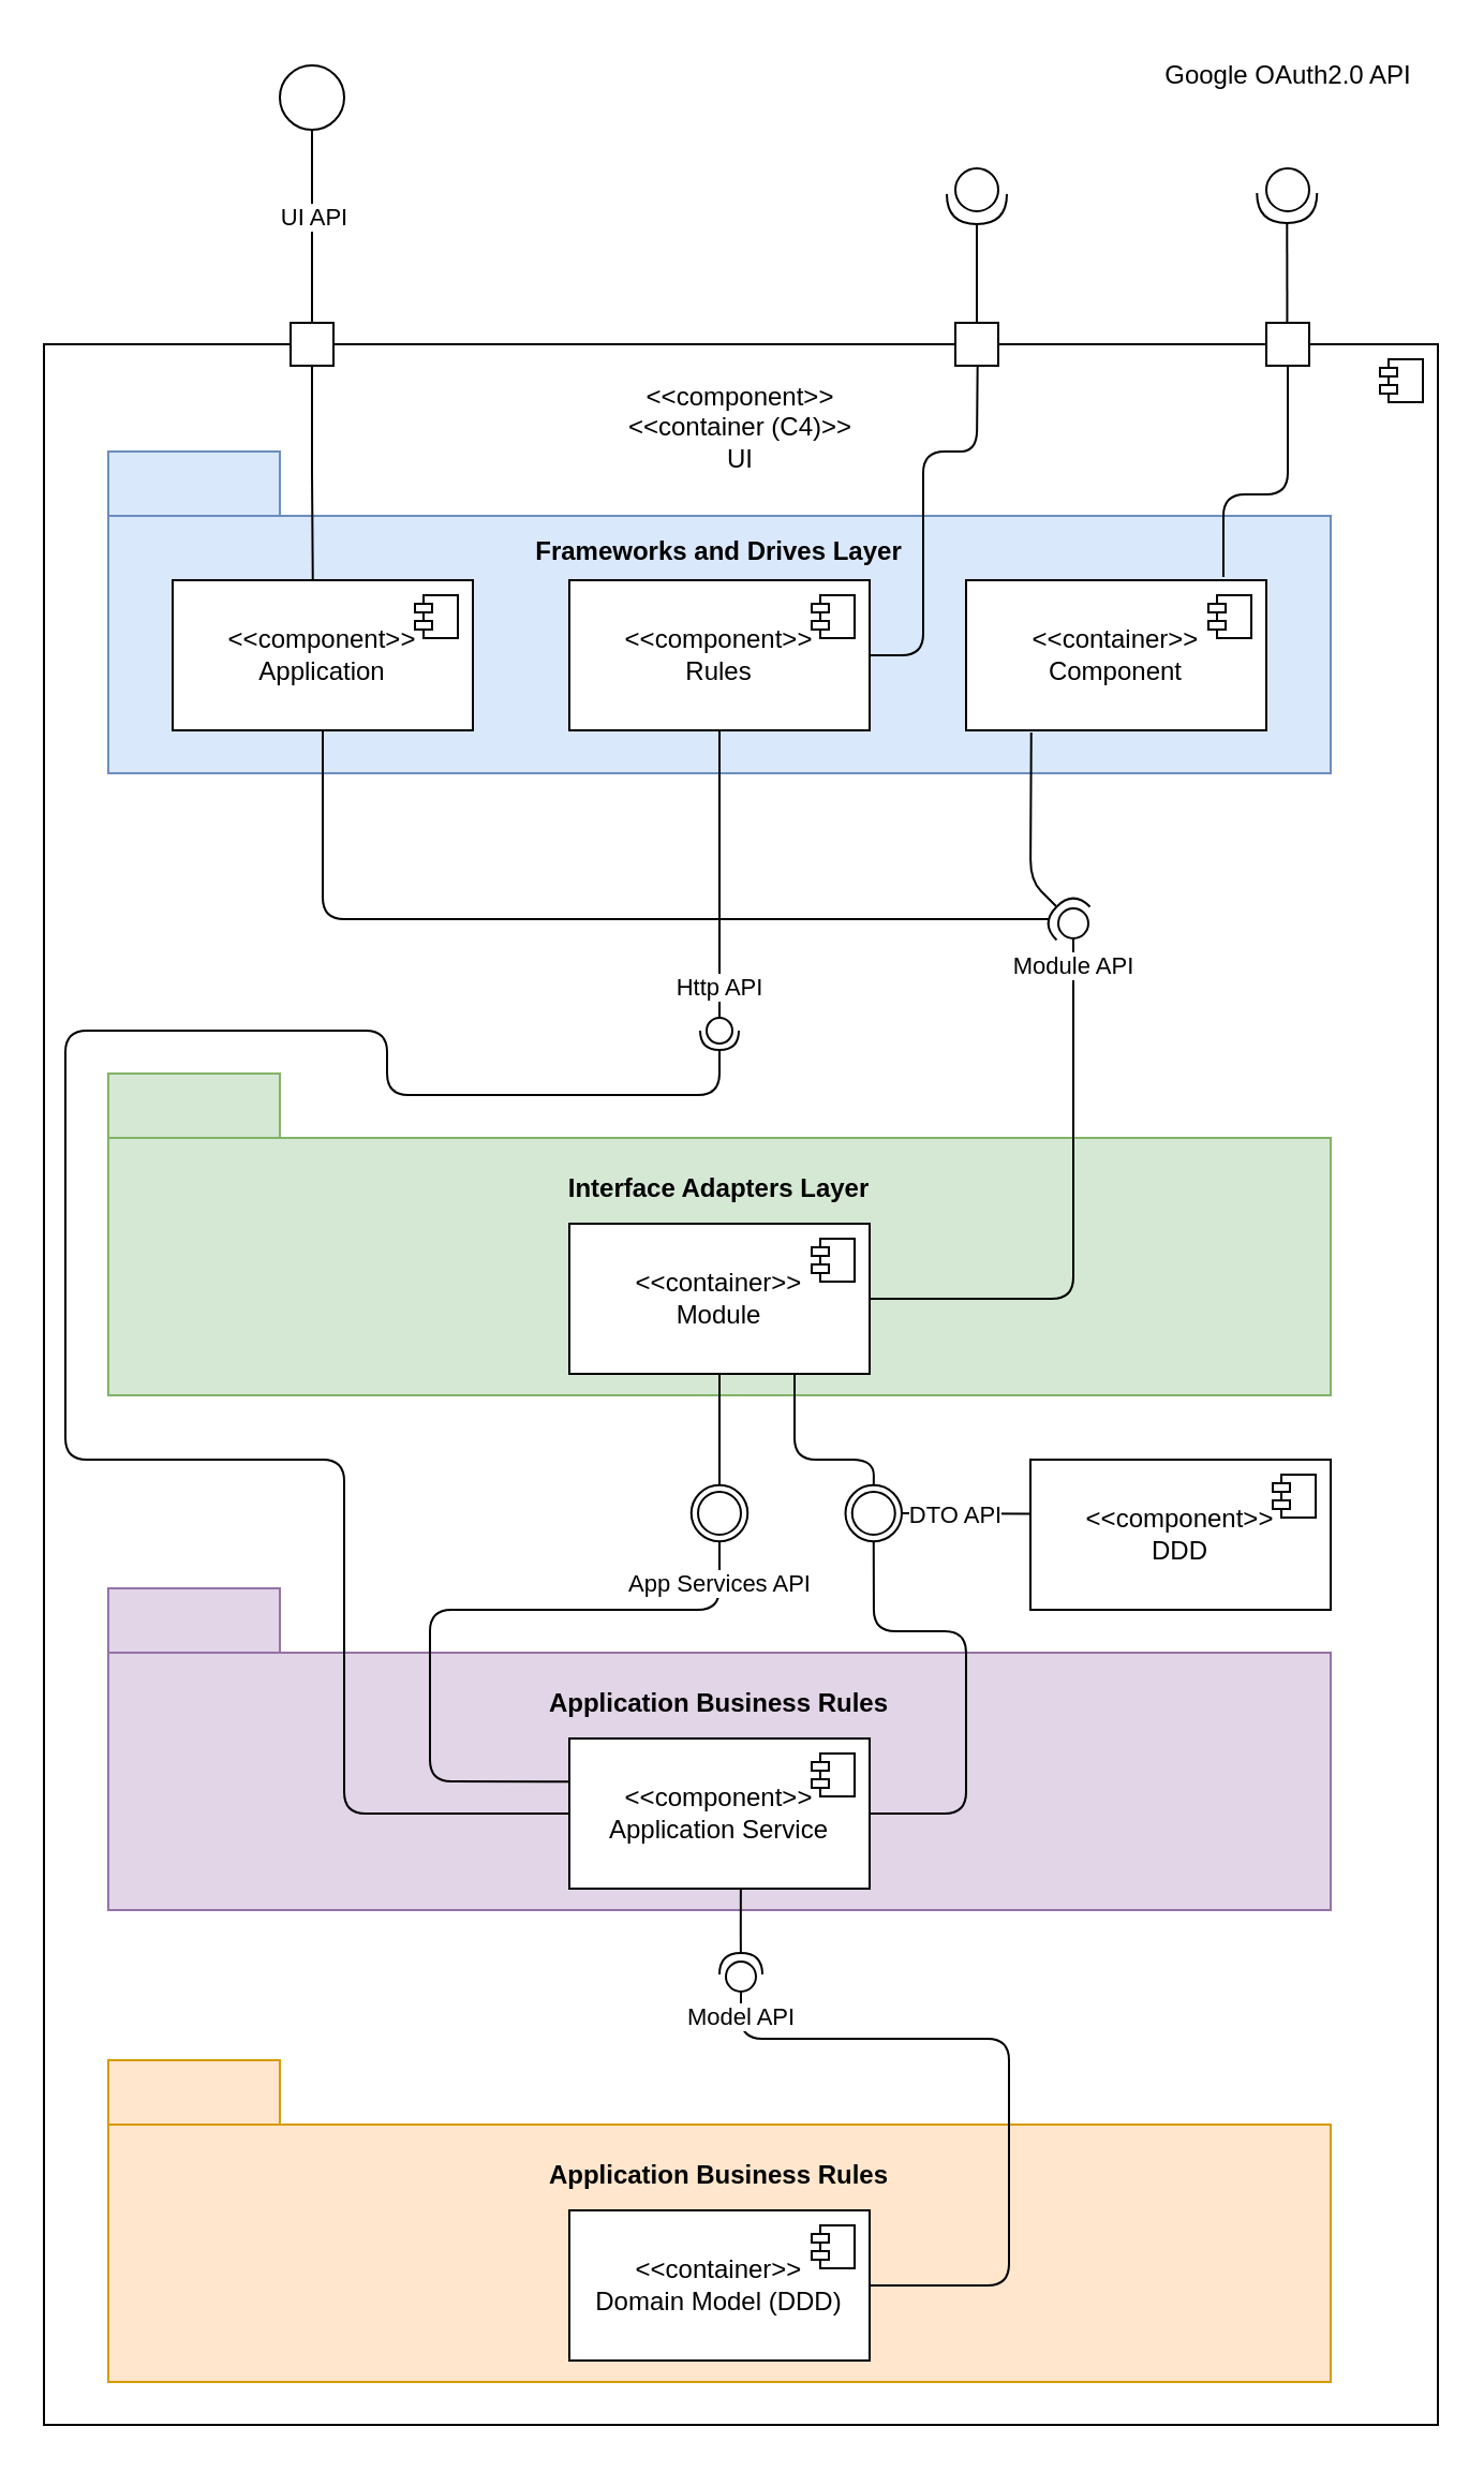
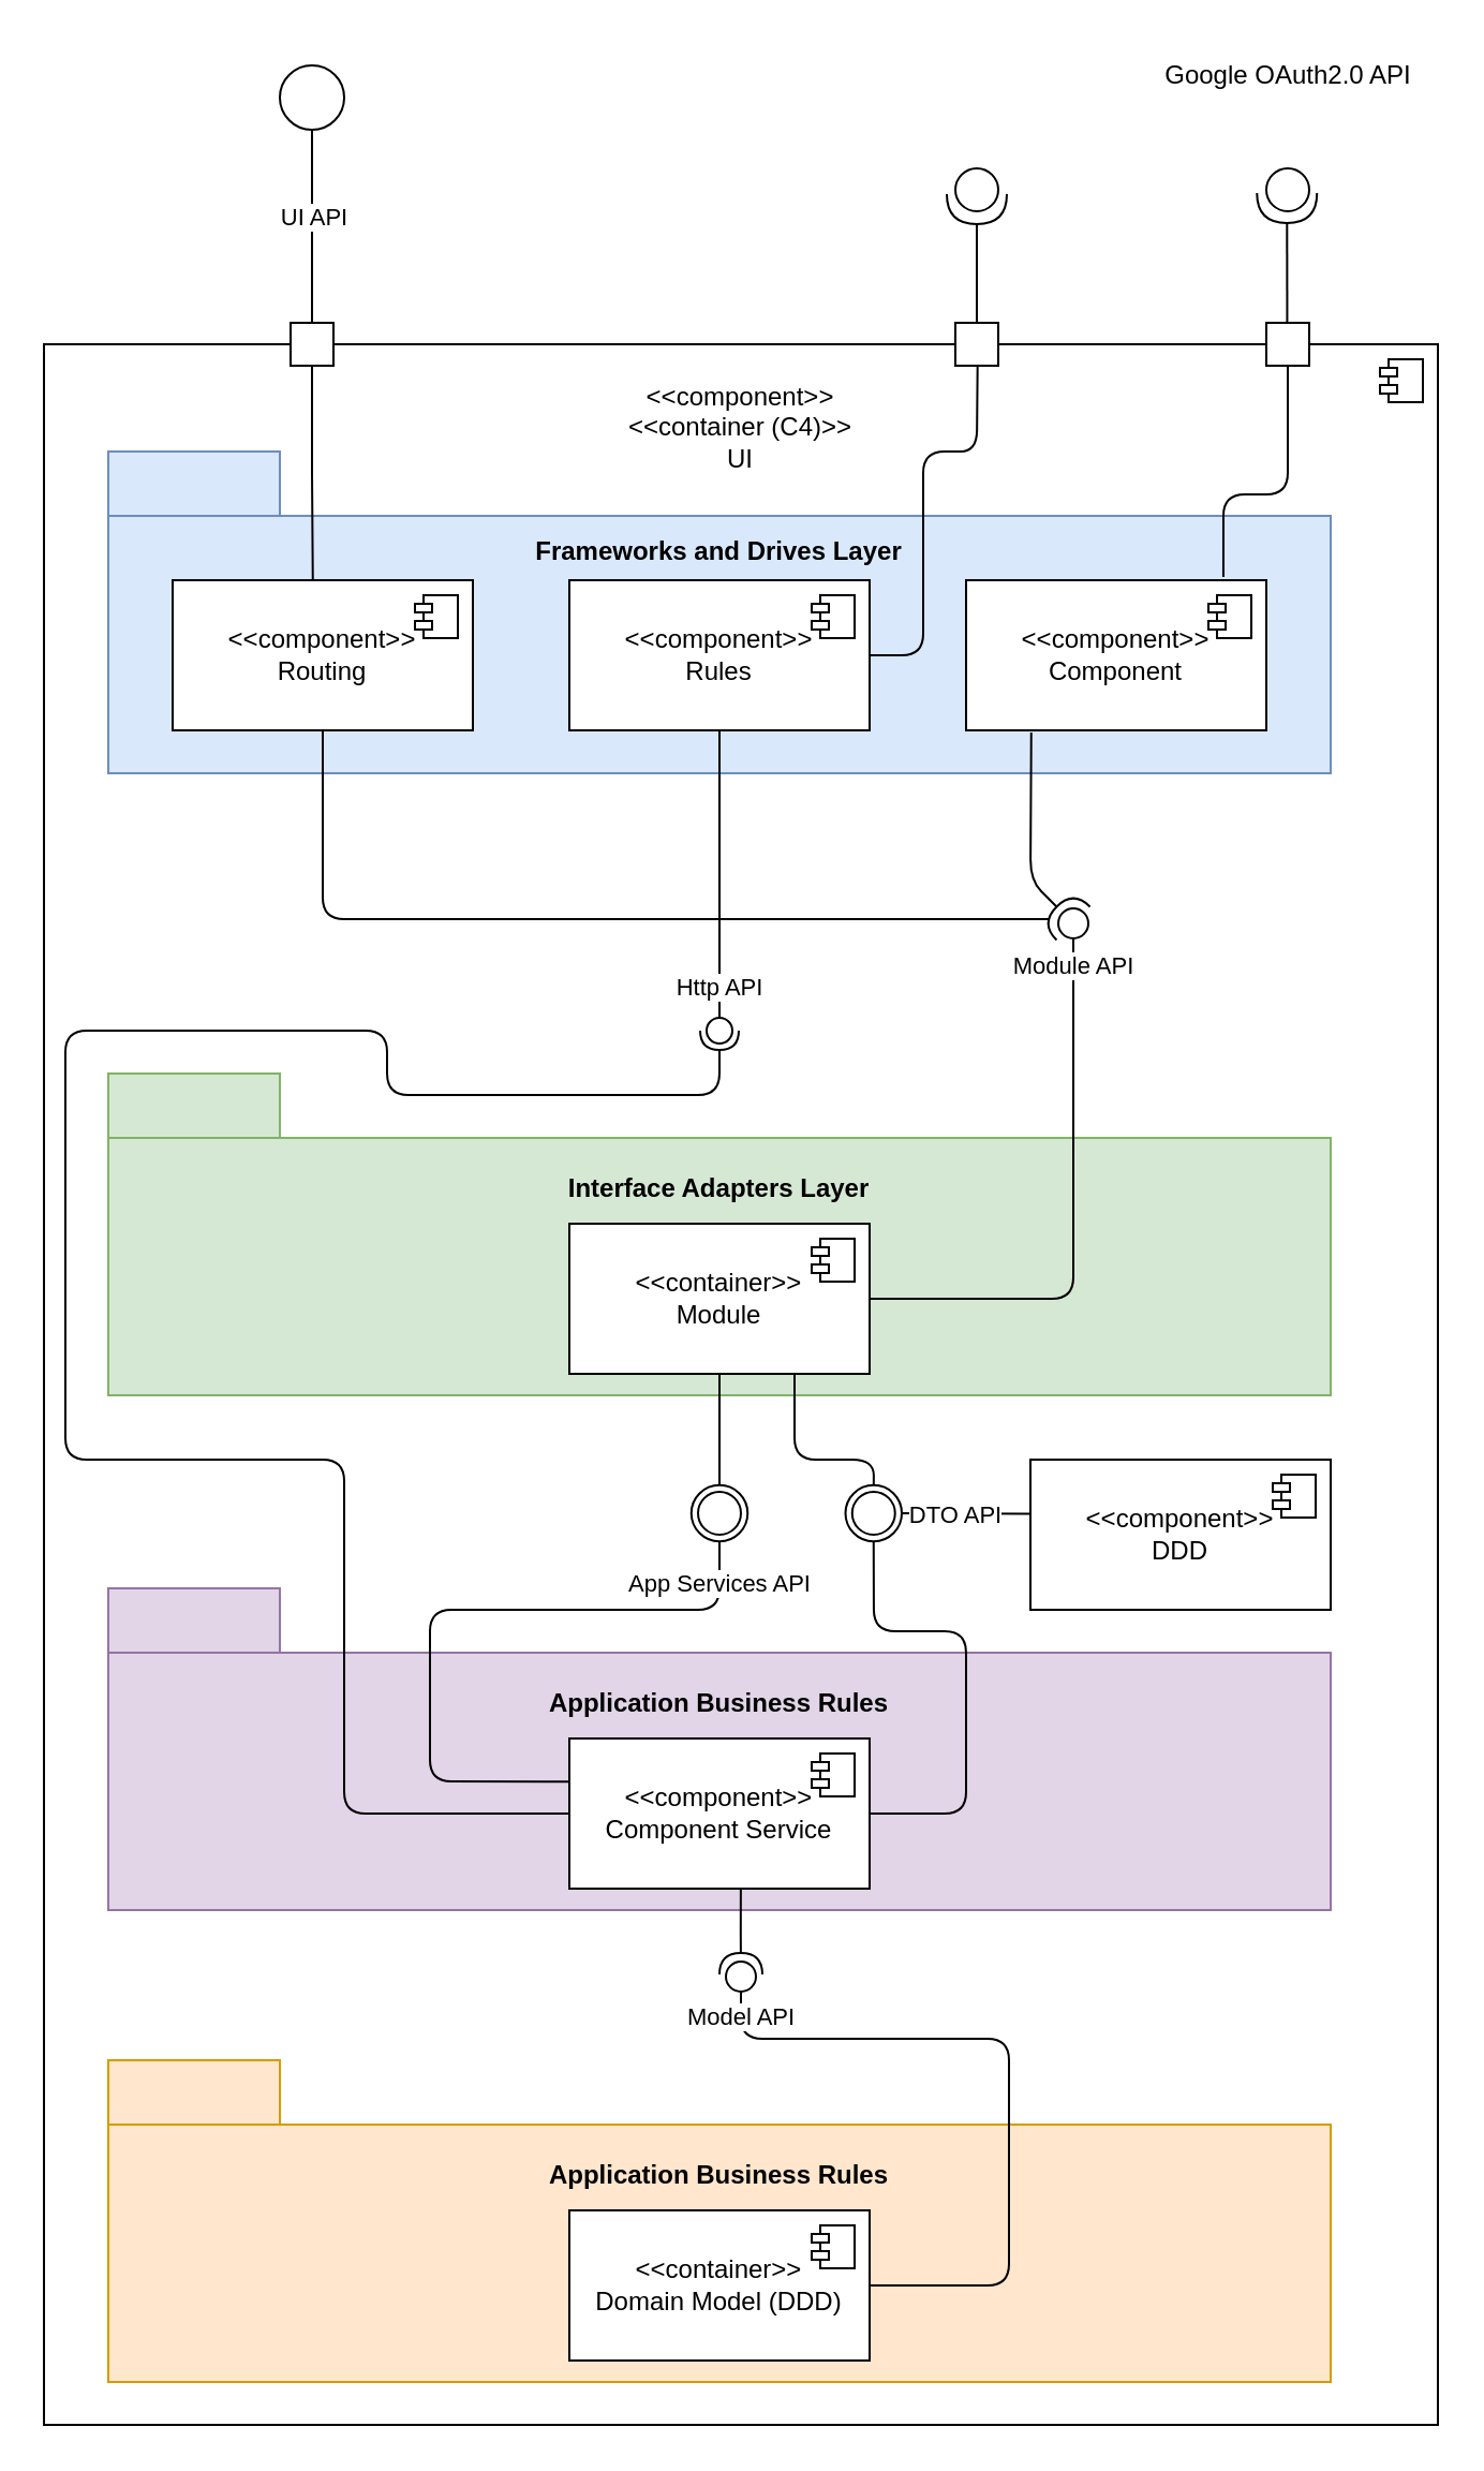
- <mxCell id="9" value="&amp;lt;&amp;lt;component&amp;gt;&amp;gt;&lt;div&gt;Application&lt;/div&gt;" style="html=1;dropTarget=0;whiteSpace=wrap;" parent="1" vertex="1"><mxGeometry x="80" y="270" width="140" height="70" as="geometry" /></mxCell>
+ <mxCell id="9" value="&amp;lt;&amp;lt;component&amp;gt;&amp;gt;&lt;div&gt;Routing&lt;/div&gt;" style="html=1;dropTarget=0;whiteSpace=wrap;" parent="1" vertex="1"><mxGeometry x="80" y="270" width="140" height="70" as="geometry" /></mxCell>
- <mxCell id="26" value="&amp;lt;&amp;lt;container&amp;gt;&amp;gt;&lt;div&gt;Component&lt;/div&gt;" style="html=1;dropTarget=0;whiteSpace=wrap;" parent="1" vertex="1"><mxGeometry x="450" y="270" width="140" height="70" as="geometry" /></mxCell>
+ <mxCell id="26" value="&amp;lt;&amp;lt;component&amp;gt;&amp;gt;&lt;div&gt;Component&lt;/div&gt;" style="html=1;dropTarget=0;whiteSpace=wrap;" parent="1" vertex="1"><mxGeometry x="450" y="270" width="140" height="70" as="geometry" /></mxCell>
- <mxCell id="19" value="&amp;lt;&amp;lt;component&amp;gt;&amp;gt;&lt;div&gt;Application Service&lt;/div&gt;" style="html=1;dropTarget=0;whiteSpace=wrap;" parent="1" vertex="1"><mxGeometry x="265" y="810" width="140" height="70" as="geometry" /></mxCell>
+ <mxCell id="19" value="&amp;lt;&amp;lt;component&amp;gt;&amp;gt;&lt;div&gt;Component Service&lt;/div&gt;" style="html=1;dropTarget=0;whiteSpace=wrap;" parent="1" vertex="1"><mxGeometry x="265" y="810" width="140" height="70" as="geometry" /></mxCell>
